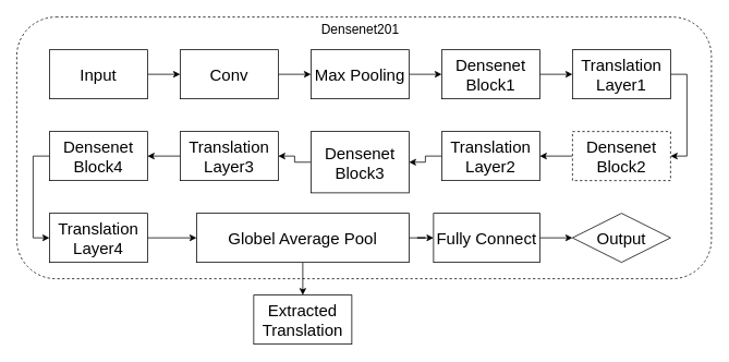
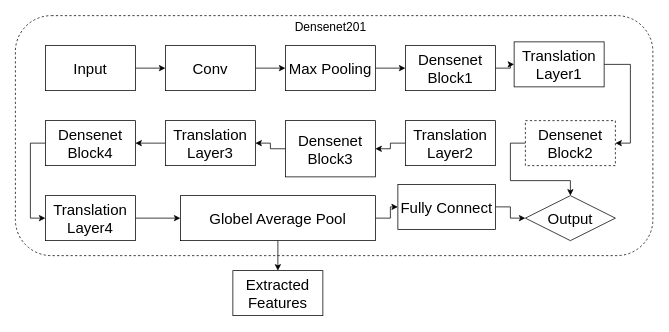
- <mxCell id="12" value="Translation&lt;div&gt;Layer1&lt;/div&gt;" style="whiteSpace=wrap;html=1;fontSize=20;rounded=0;" vertex="1" parent="1"><mxGeometry x="700" y="60" width="120" height="60" as="geometry" /></mxCell>
+ <mxCell id="12" value="Translation&lt;div&gt;Layer1&lt;/div&gt;" style="whiteSpace=wrap;html=1;fontSize=20;rounded=0;" vertex="1" parent="1"><mxGeometry x="685" y="55" width="120" height="60" as="geometry" /></mxCell>
- <mxCell id="13" style="edgeStyle=orthogonalEdgeStyle;rounded=0;orthogonalLoop=1;jettySize=auto;html=1;exitX=0;exitY=0.5;exitDx=0;exitDy=0;entryX=1;entryY=0.5;entryDx=0;entryDy=0;" edge="1" parent="1" source="14" target="16"><mxGeometry relative="1" as="geometry" /></mxCell>
+ <mxCell id="13" style="edgeStyle=orthogonalEdgeStyle;rounded=0;orthogonalLoop=1;jettySize=auto;html=1;exitX=0;exitY=0.5;exitDx=0;exitDy=0;" edge="1" parent="1" source="14" target="30"><mxGeometry relative="1" as="geometry" /></mxCell>
- <mxCell id="29" value="Fully Connect" style="whiteSpace=wrap;html=1;fontSize=20;rounded=0;" vertex="1" parent="1"><mxGeometry x="530" y="260" width="130" height="60" as="geometry" /></mxCell>
+ <mxCell id="29" value="Fully Connect" style="whiteSpace=wrap;html=1;fontSize=20;rounded=0;" vertex="1" parent="1"><mxGeometry x="530" y="245" width="130" height="60" as="geometry" /></mxCell>
- <mxCell id="31" value="Extracted&lt;div&gt;Translation&lt;/div&gt;" style="whiteSpace=wrap;html=1;fontSize=20;rounded=0;" vertex="1" parent="1"><mxGeometry x="310" y="360" width="120" height="60" as="geometry" /></mxCell>
+ <mxCell id="31" value="Extracted&lt;div&gt;Features&lt;/div&gt;" style="whiteSpace=wrap;html=1;fontSize=20;rounded=0;" vertex="1" parent="1"><mxGeometry x="310" y="360" width="120" height="60" as="geometry" /></mxCell>
